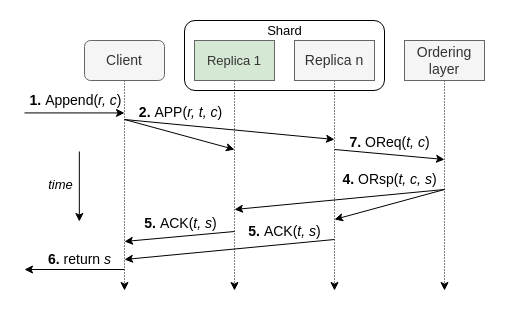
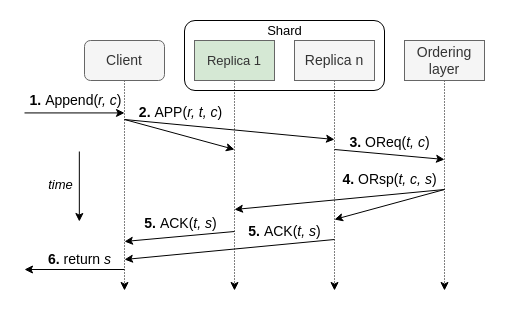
- <mxCell id="18" value="&lt;b&gt;7.&amp;nbsp;&lt;/b&gt;OReq(&lt;i&gt;t, c&lt;/i&gt;)" style="text;html=1;align=center;verticalAlign=middle;resizable=0;points=[];autosize=1;strokeColor=none;fillColor=none;fontSize=14;" parent="1" vertex="1"><mxGeometry x="339" y="132" width="100" height="20" as="geometry" /></mxCell>
+ <mxCell id="18" value="&lt;b&gt;3.&amp;nbsp;&lt;/b&gt;OReq(&lt;i&gt;t, c&lt;/i&gt;)" style="text;html=1;align=center;verticalAlign=middle;resizable=0;points=[];autosize=1;strokeColor=none;fillColor=none;fontSize=14;" parent="1" vertex="1"><mxGeometry x="339" y="132" width="100" height="20" as="geometry" /></mxCell>
